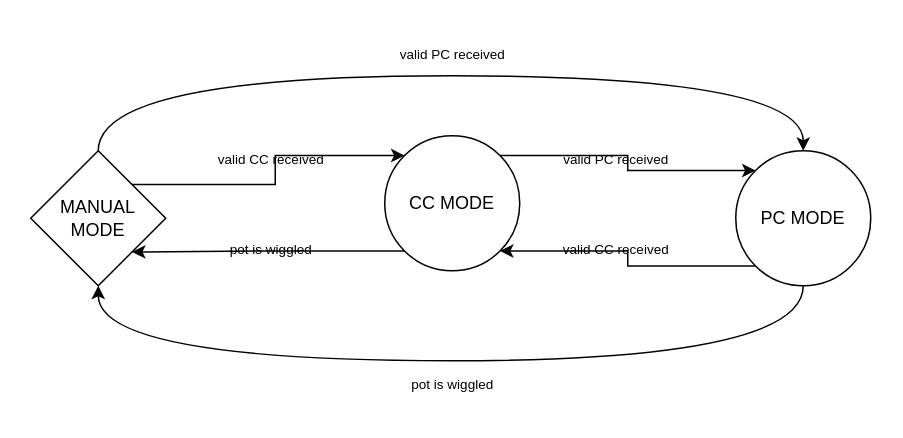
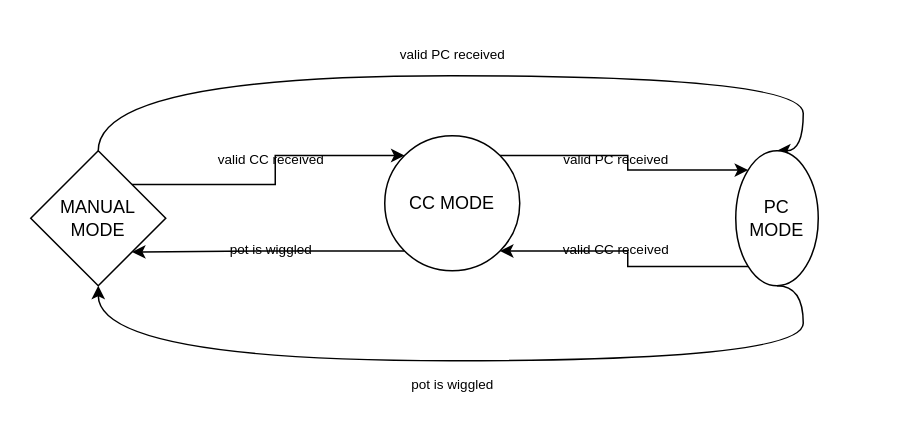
- <mxCell id="10" value="PC MODE" style="ellipse;whiteSpace=wrap;html=1;aspect=fixed;" vertex="1" parent="1"><mxGeometry x="490" y="100" width="90" height="90" as="geometry" /></mxCell>
+ <mxCell id="10" value="PC MODE" style="ellipse;whiteSpace=wrap;html=1;aspect=fixed;" vertex="1" parent="1"><mxGeometry x="490" y="100" width="55" height="90" as="geometry" /></mxCell>
